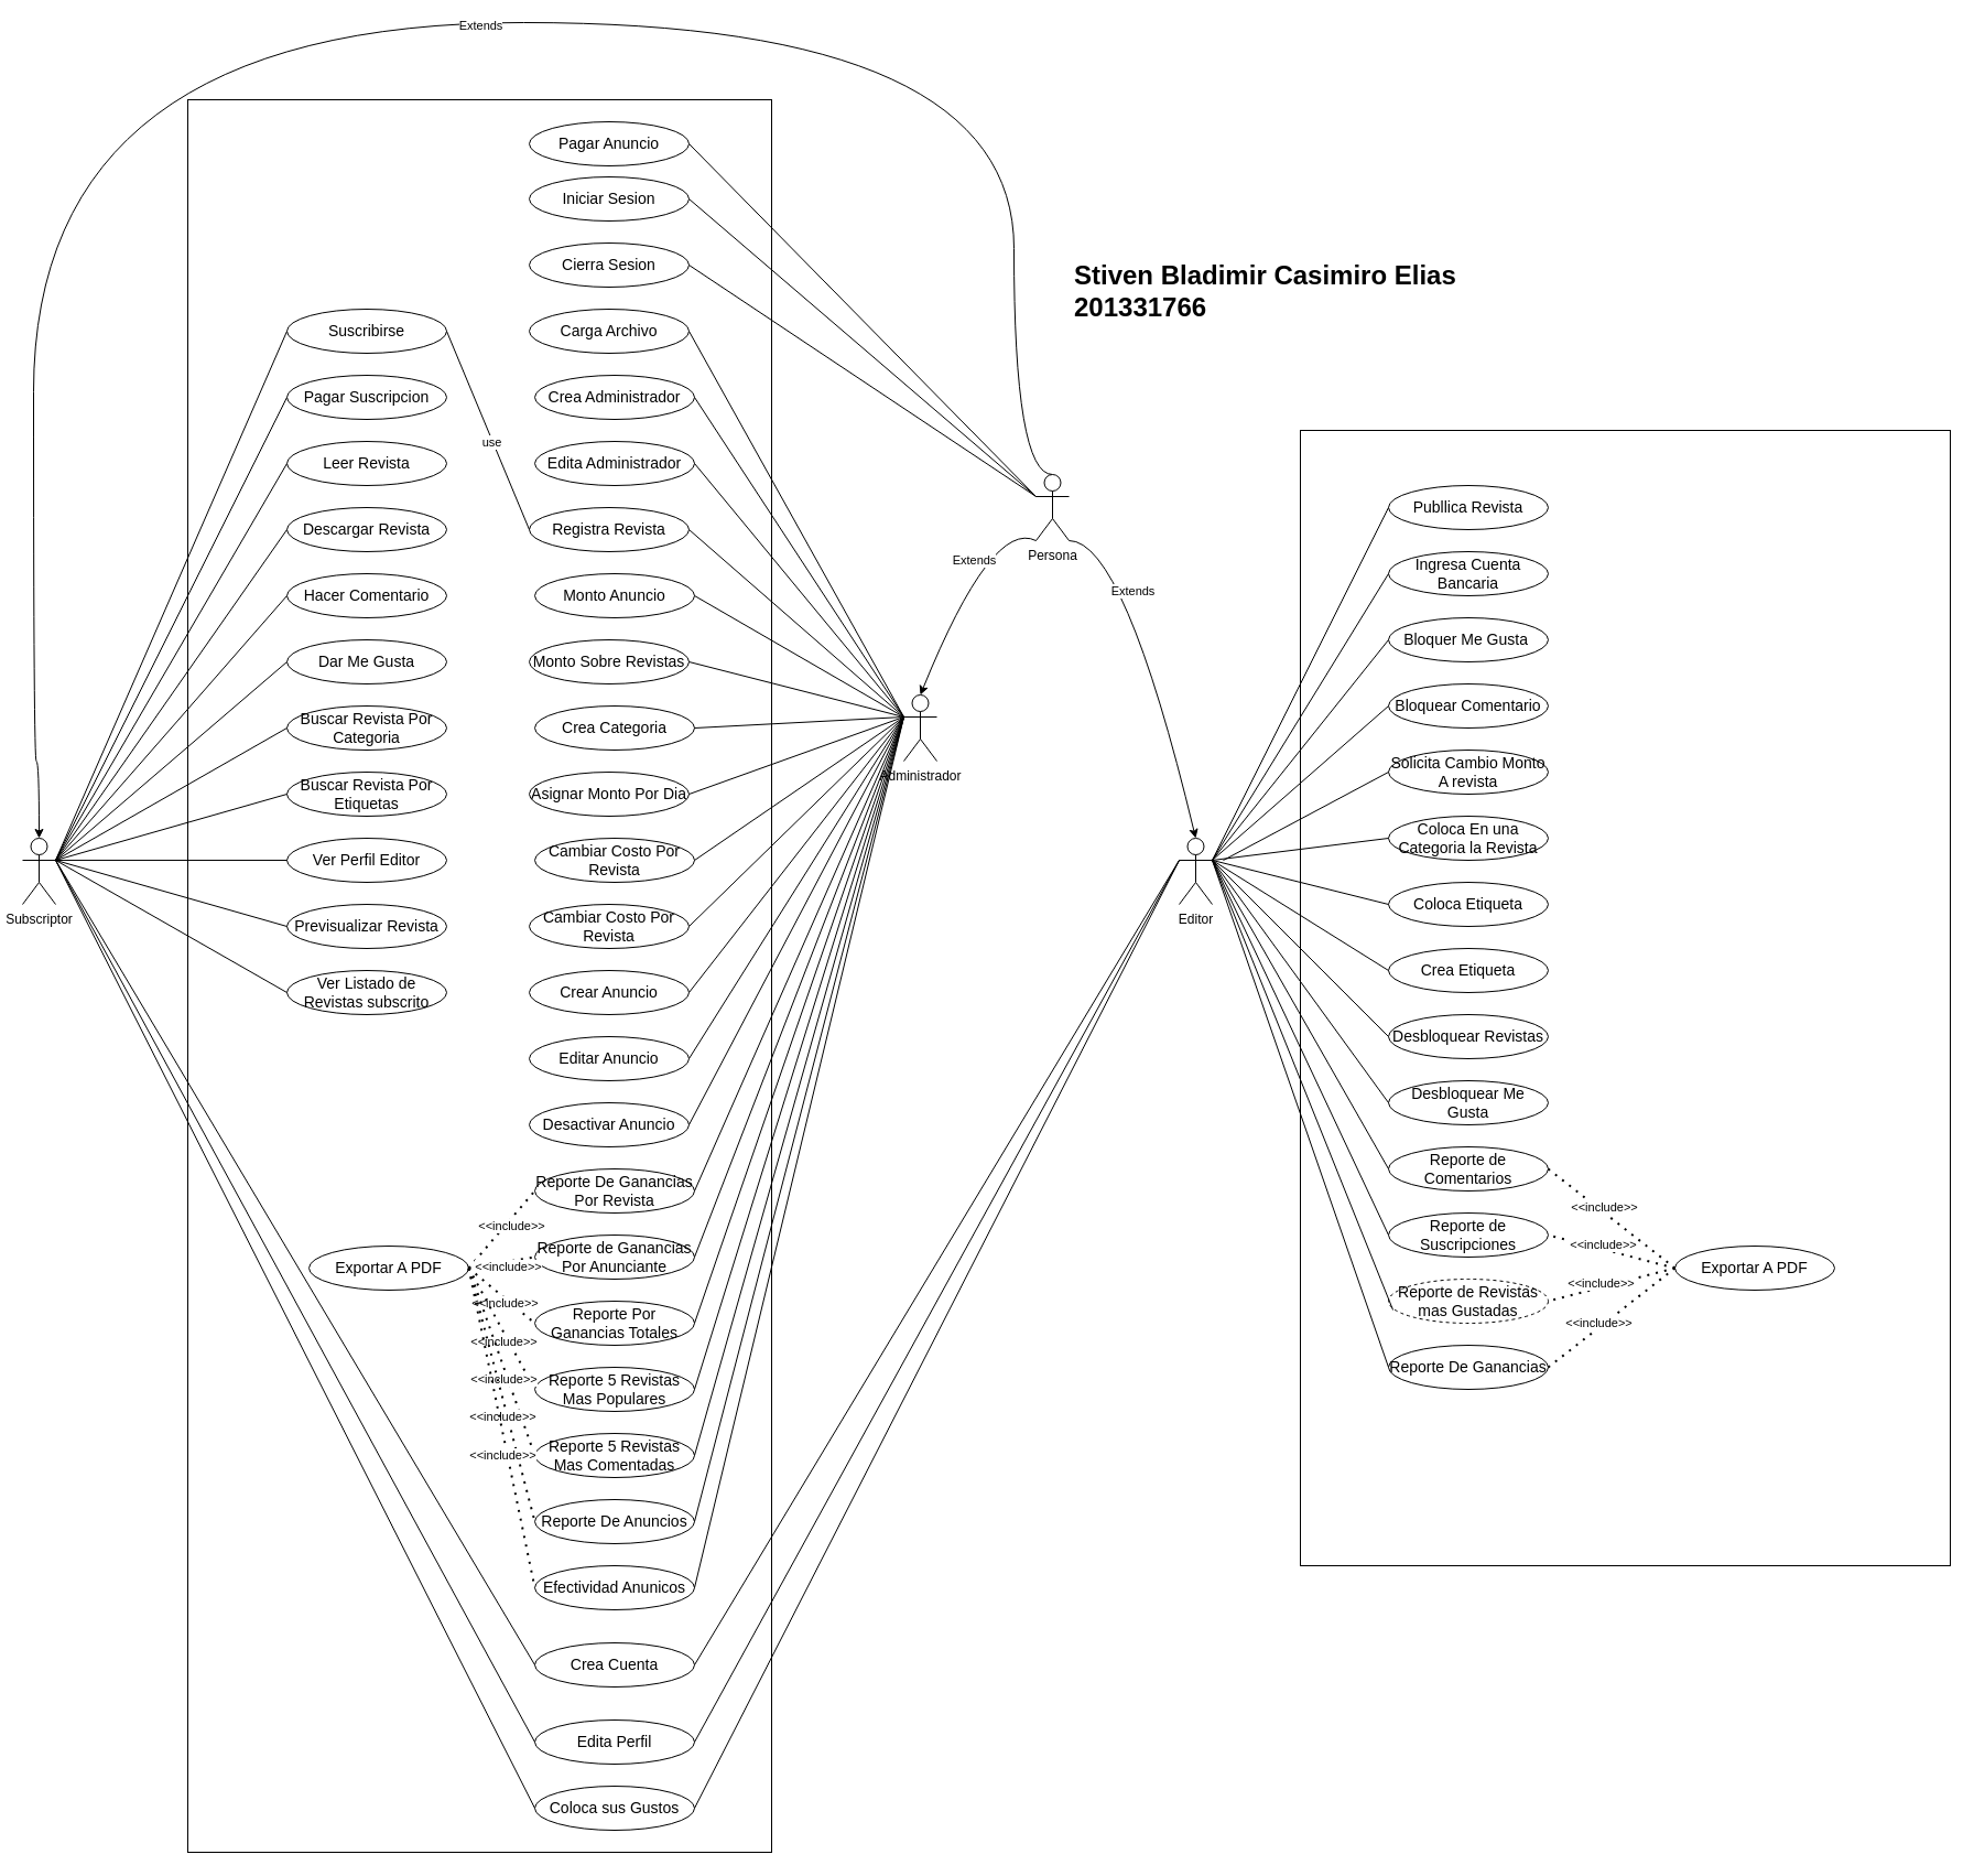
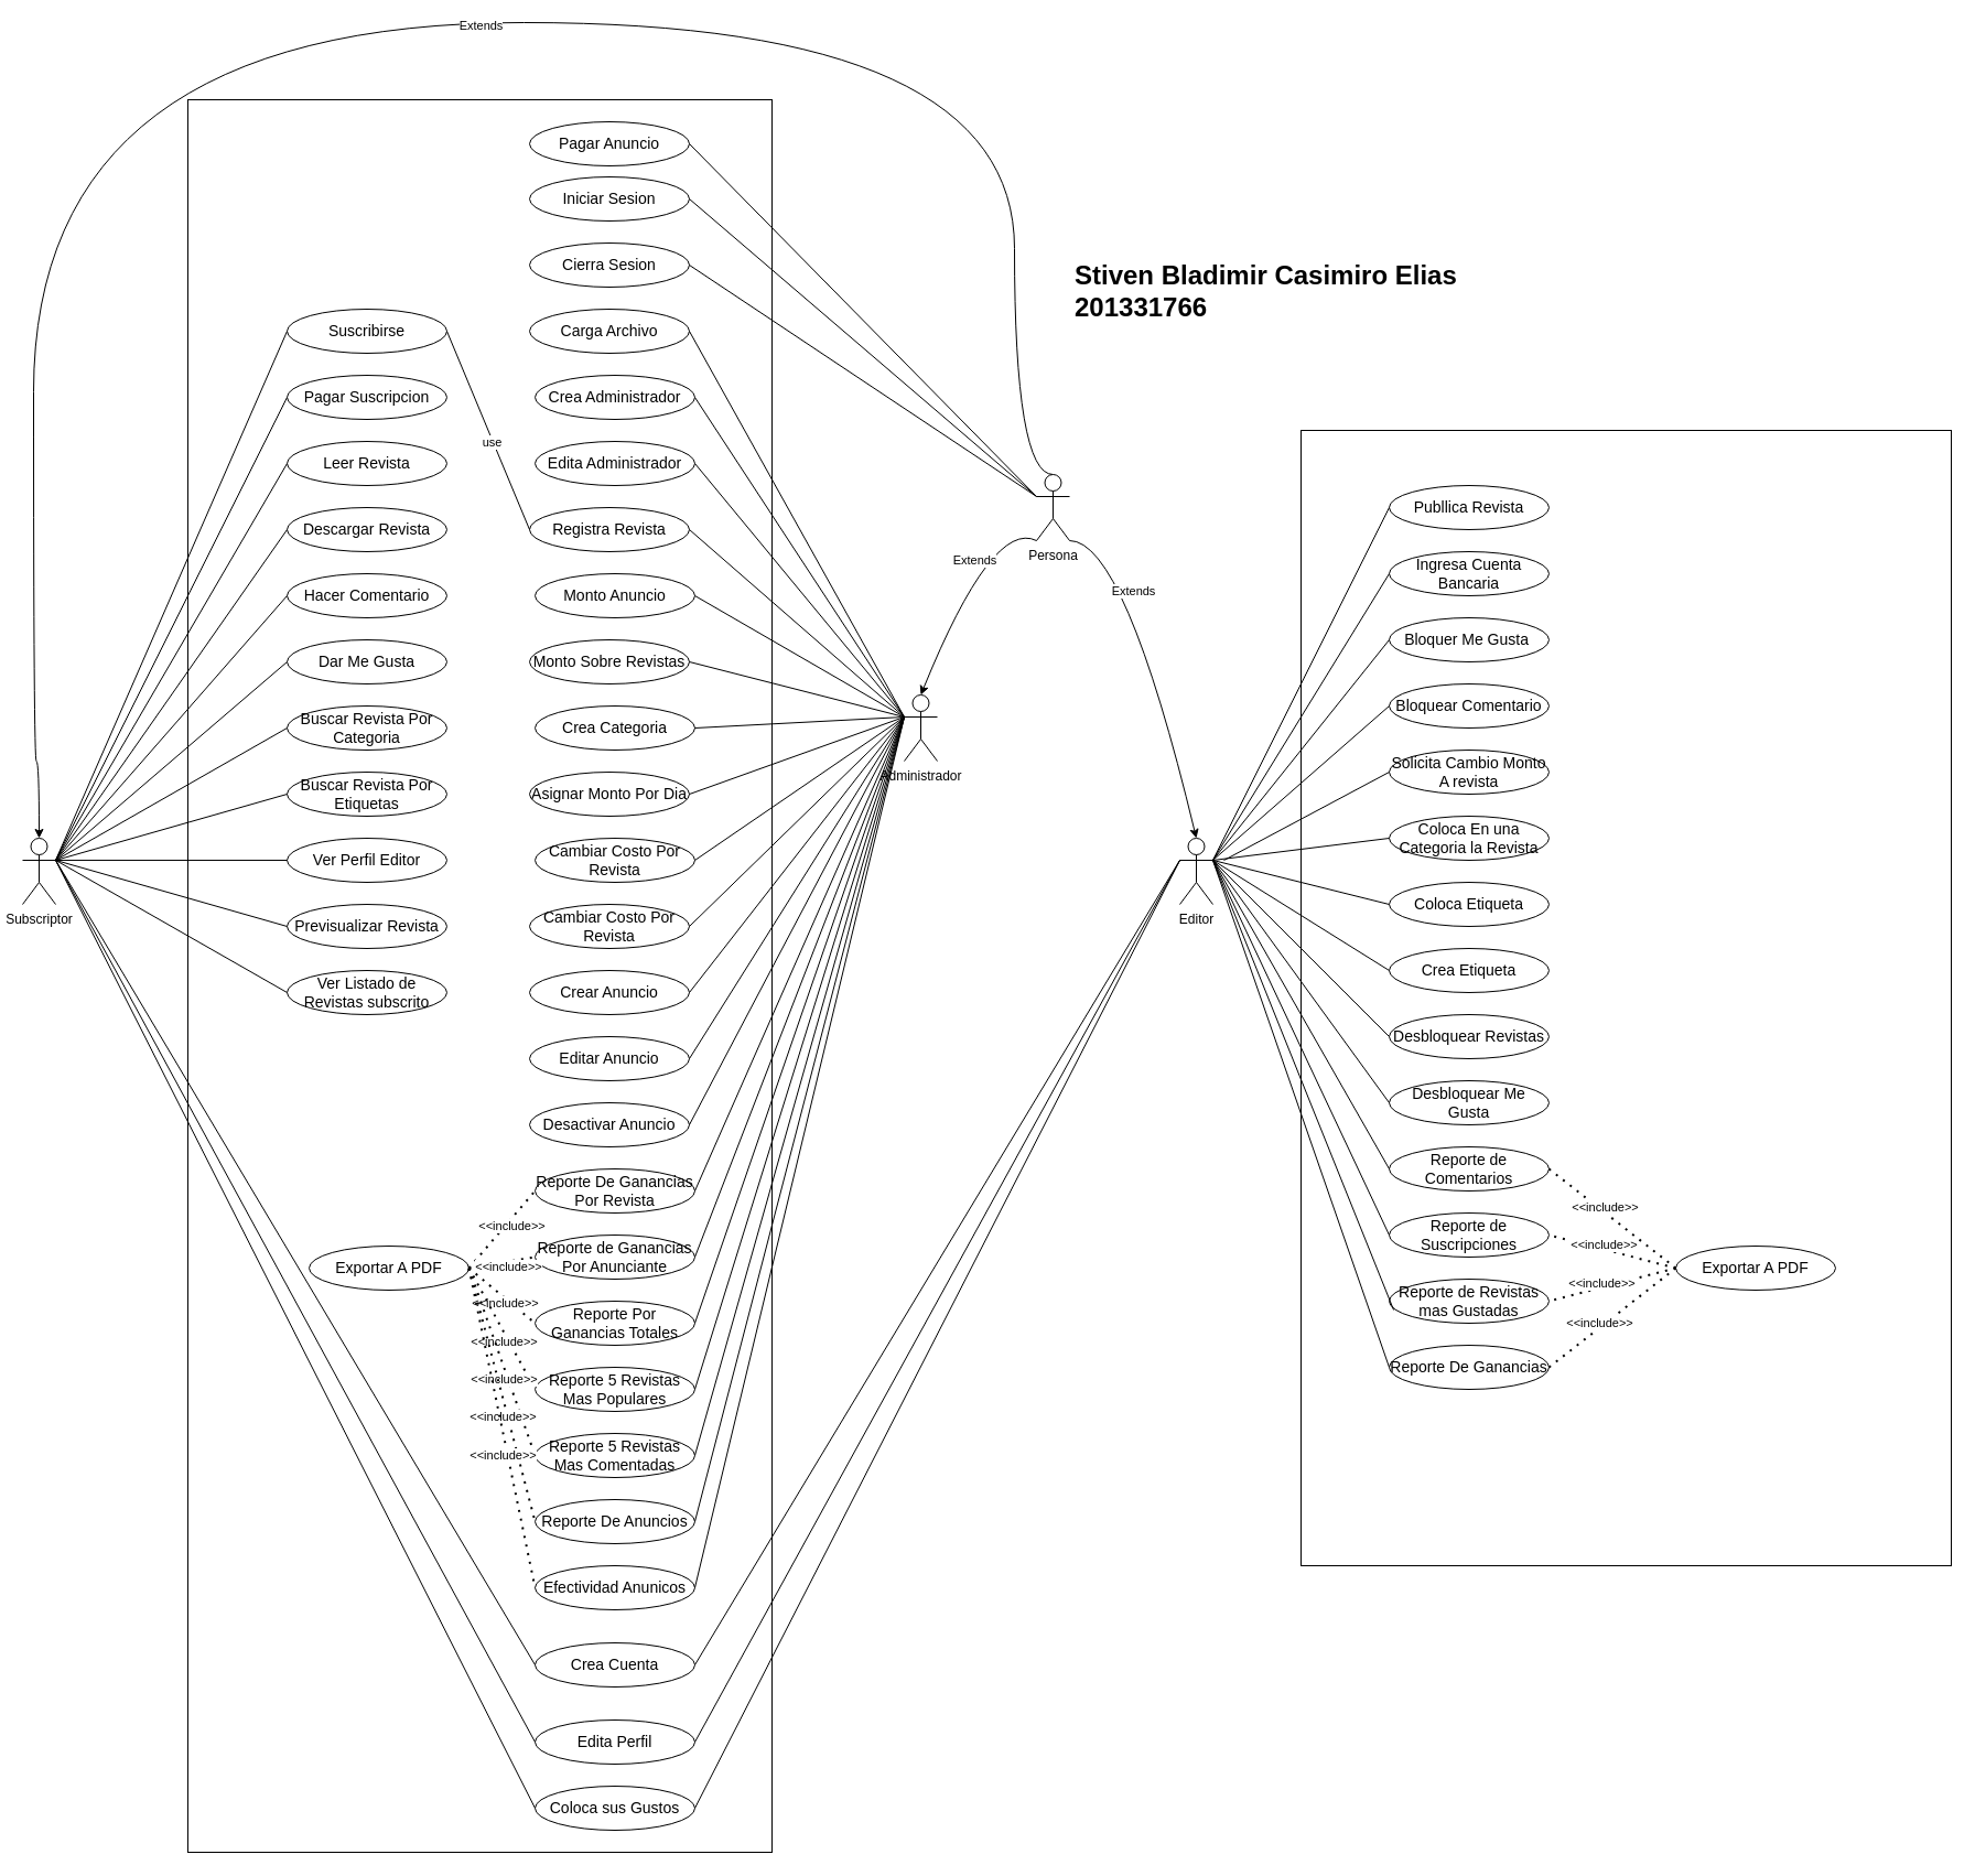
- <mxCell id="91" value="&lt;font style=&quot;font-size: 14px&quot;&gt;Reporte de Revistas mas Gustadas&lt;/font&gt;" style="ellipse;whiteSpace=wrap;html=1;dashed=1;" parent="1" vertex="1"><mxGeometry x="1260" y="1160" width="145" height="40" as="geometry" /></mxCell>
+ <mxCell id="91" value="&lt;font style=&quot;font-size: 14px&quot;&gt;Reporte de Revistas mas Gustadas&lt;/font&gt;" style="ellipse;whiteSpace=wrap;html=1;" parent="1" vertex="1"><mxGeometry x="1260" y="1160" width="145" height="40" as="geometry" /></mxCell>
